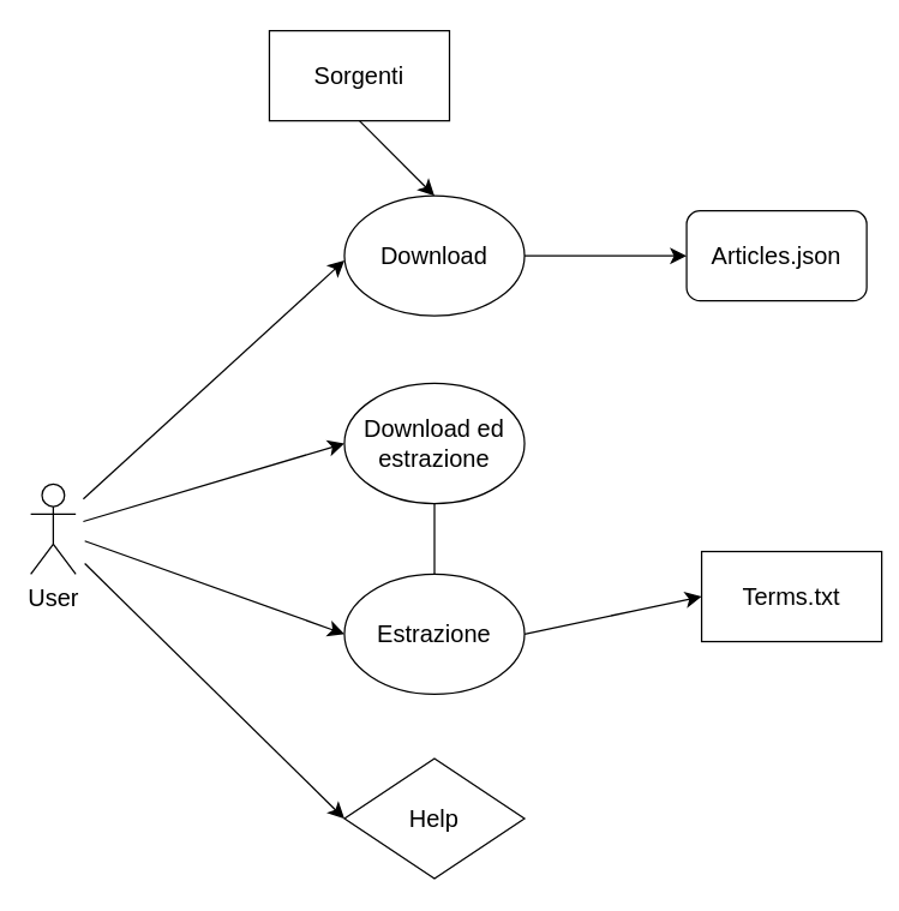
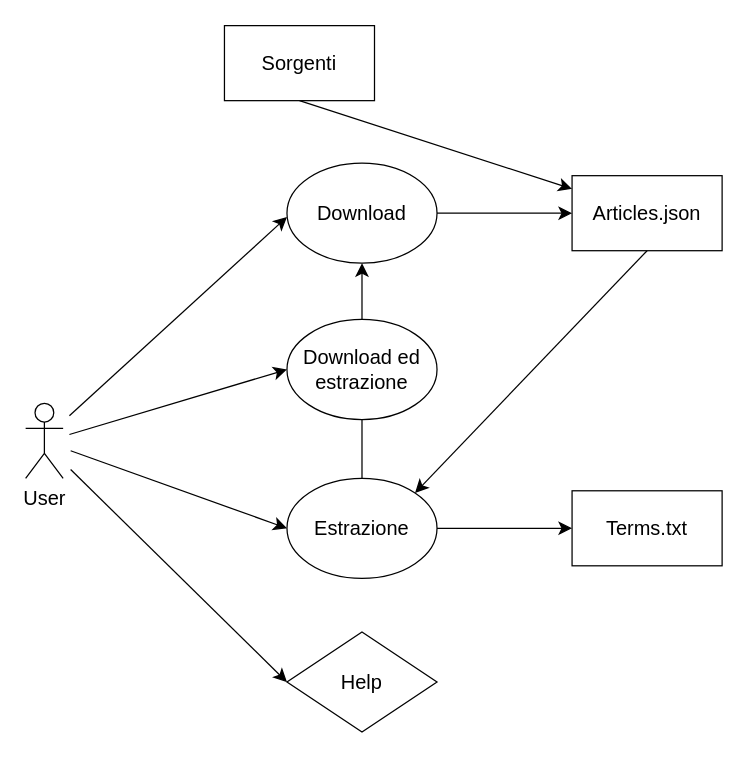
- <mxCell id="17" style="edgeStyle=none;curved=1;rounded=0;orthogonalLoop=1;jettySize=auto;html=1;exitX=0.5;exitY=1;exitDx=0;exitDy=0;entryX=0.5;entryY=0;entryDx=0;entryDy=0;fontSize=12;startSize=8;endSize=8;" parent="1" source="18" target="4" edge="1"><mxGeometry relative="1" as="geometry" /></mxCell>
+ <mxCell id="17" style="edgeStyle=none;curved=1;rounded=0;orthogonalLoop=1;jettySize=auto;html=1;exitX=0.5;exitY=1;exitDx=0;exitDy=0;fontSize=12;startSize=8;endSize=8;" parent="1" source="18" target="19" edge="1"><mxGeometry relative="1" as="geometry" /></mxCell>
- <mxCell id="19" value="Articles.json" style="whiteSpace=wrap;html=1;fontSize=16;rounded=1;" parent="1" vertex="1"><mxGeometry x="457" y="140" width="120" height="60" as="geometry" /></mxCell>
+ <mxCell id="19" value="Articles.json" style="rounded=0;whiteSpace=wrap;html=1;fontSize=16;" parent="1" vertex="1"><mxGeometry x="457" y="140" width="120" height="60" as="geometry" /></mxCell>
+ <mxCell id="5" style="edgeStyle=none;curved=1;rounded=0;orthogonalLoop=1;jettySize=auto;html=1;exitX=0.5;exitY=0;exitDx=0;exitDy=0;entryX=0.5;entryY=1;entryDx=0;entryDy=0;fontSize=12;startSize=8;endSize=8;" parent="1" source="8" target="4" edge="1"><mxGeometry relative="1" as="geometry" /></mxCell>
+ <mxCell id="6" value="&lt;div align=&quot;right&quot;&gt;&lt;br&gt;&lt;/div&gt;" style="edgeLabel;html=1;align=center;verticalAlign=middle;resizable=0;points=[];fontSize=16;" parent="5" vertex="1" connectable="0"><mxGeometry x="-0.216" y="2" relative="1" as="geometry"><mxPoint as="offset" /></mxGeometry></mxCell>
+ <mxCell id="16" style="edgeStyle=none;curved=1;rounded=0;orthogonalLoop=1;jettySize=auto;html=1;exitX=0.5;exitY=1;exitDx=0;exitDy=0;entryX=1;entryY=0;entryDx=0;entryDy=0;fontSize=12;startSize=8;endSize=8;" parent="1" source="19" target="10" edge="1"><mxGeometry relative="1" as="geometry"><mxPoint x="517" y="210" as="sourcePoint" /></mxGeometry></mxCell>
- <mxCell id="20" value="&lt;div&gt;Terms.txt&lt;/div&gt;" style="rounded=0;whiteSpace=wrap;html=1;fontSize=16;" parent="1" vertex="1"><mxGeometry x="467" y="367" width="120" height="60" as="geometry" /></mxCell>
+ <mxCell id="20" value="&lt;div&gt;Terms.txt&lt;/div&gt;" style="rounded=0;whiteSpace=wrap;html=1;fontSize=16;" parent="1" vertex="1"><mxGeometry x="457" y="392" width="120" height="60" as="geometry" /></mxCell>
